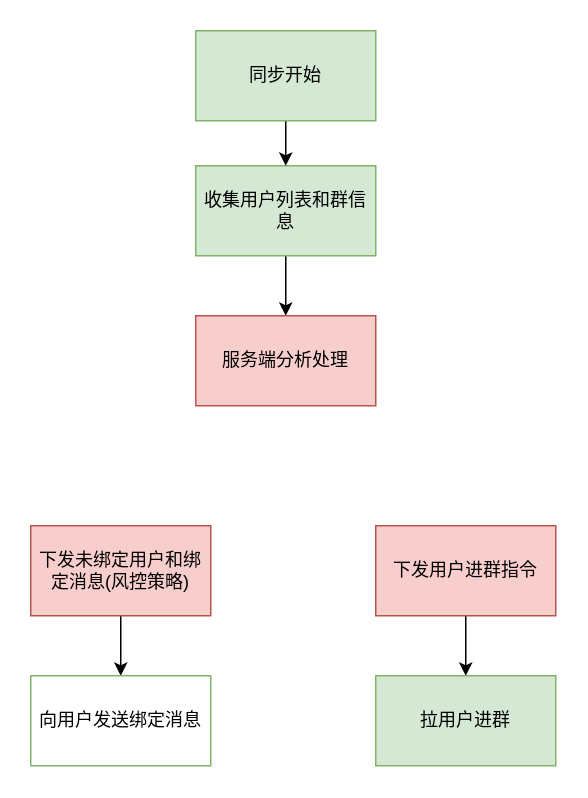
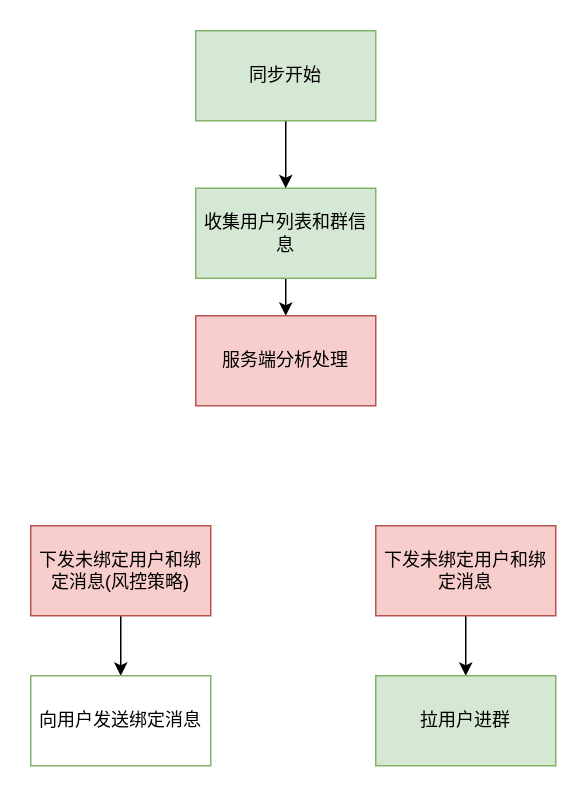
- <mxCell id="3" value="收集用户列表和群信息" style="rounded=0;whiteSpace=wrap;html=1;fillColor=#d5e8d4;strokeColor=#82b366;" vertex="1" parent="1"><mxGeometry x="130" y="110" width="120" height="60" as="geometry" /></mxCell>
+ <mxCell id="3" value="收集用户列表和群信息" style="rounded=0;whiteSpace=wrap;html=1;fillColor=#d5e8d4;strokeColor=#82b366;" vertex="1" parent="1"><mxGeometry x="130" y="125" width="120" height="60" as="geometry" /></mxCell>
- <mxCell id="8" value="下发用户进群指令" style="rounded=0;whiteSpace=wrap;html=1;fillColor=#f8cecc;strokeColor=#b85450;" vertex="1" parent="1"><mxGeometry x="250" y="350" width="120" height="60" as="geometry" /></mxCell>
+ <mxCell id="8" value="下发未绑定用户和绑定消息" style="rounded=0;whiteSpace=wrap;html=1;fillColor=#f8cecc;strokeColor=#b85450;" vertex="1" parent="1"><mxGeometry x="250" y="350" width="120" height="60" as="geometry" /></mxCell>
